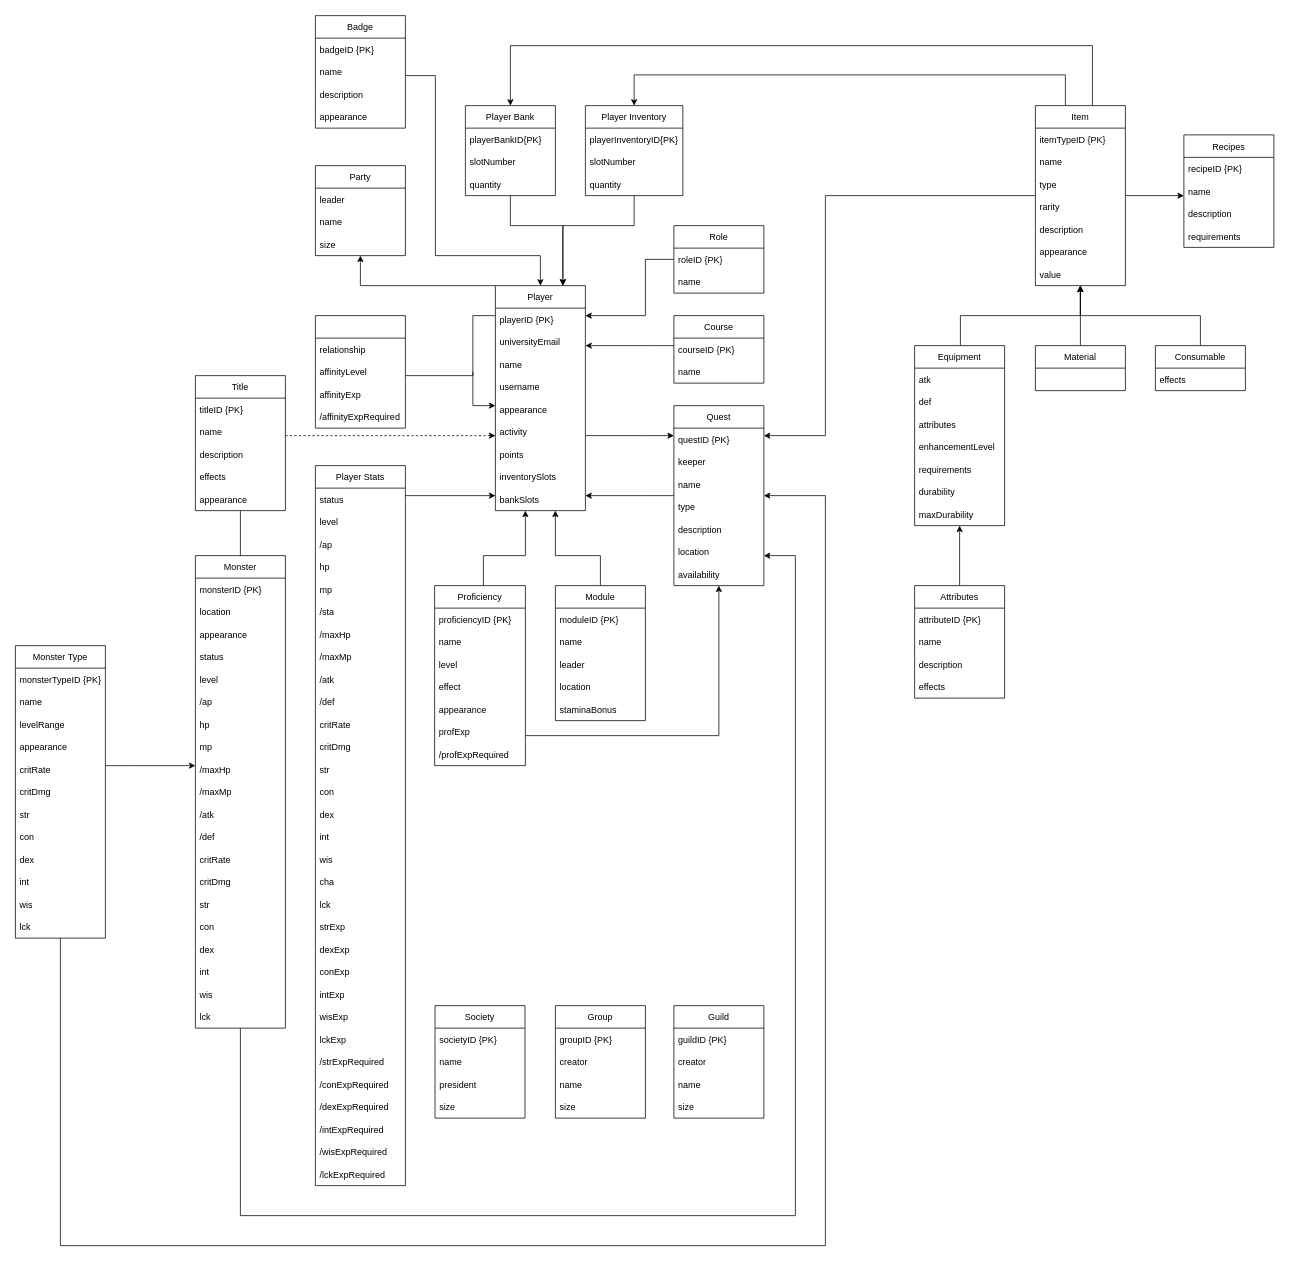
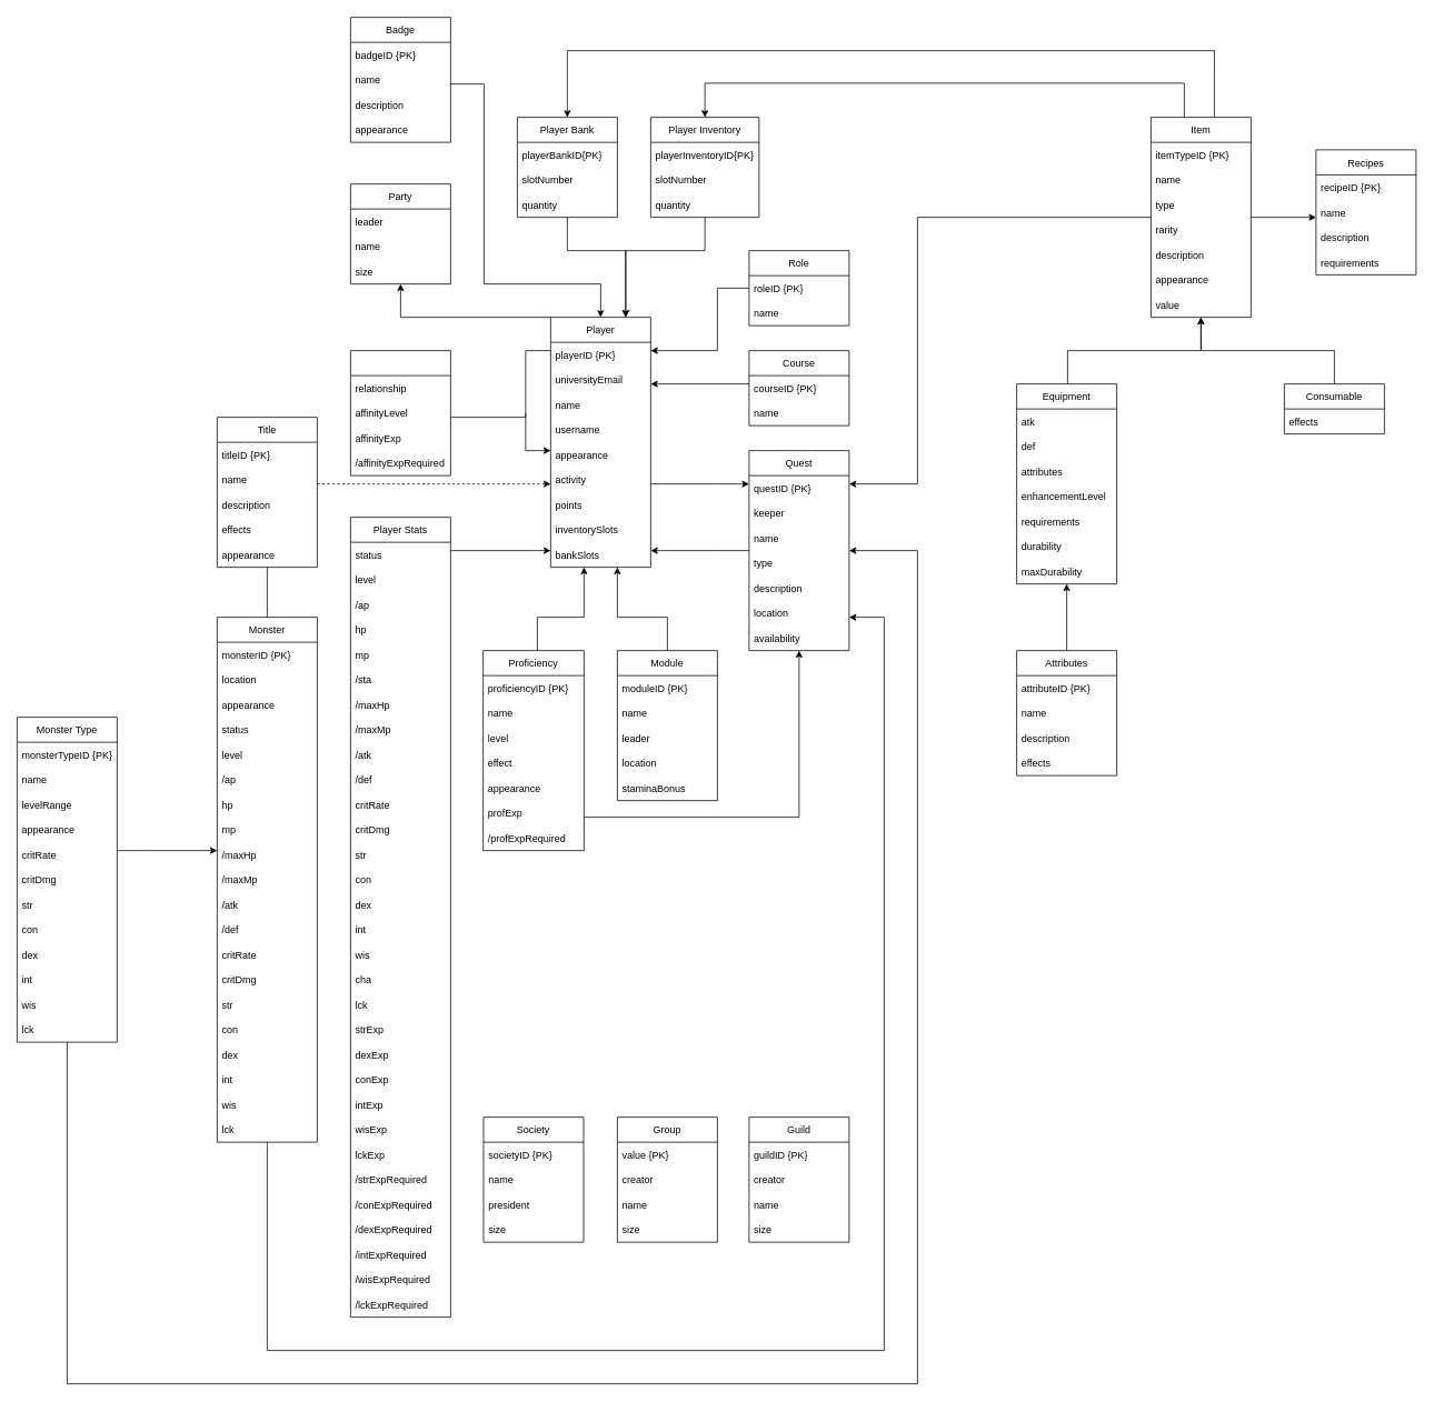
- <mxCell id="183" style="edgeStyle=orthogonalEdgeStyle;rounded=0;orthogonalLoop=1;jettySize=auto;html=1;endArrow=classic;endFill=1;strokeColor=default;" edge="1" parent="1" source="184" target="165"><mxGeometry relative="1" as="geometry" /></mxCell>
- <mxCell id="184" value="Material" style="swimlane;fontStyle=0;childLayout=stackLayout;horizontal=1;startSize=30;horizontalStack=0;resizeParent=1;resizeParentMax=0;resizeLast=0;collapsible=1;marginBottom=0;" vertex="1" parent="1"><mxGeometry x="1380" y="460" width="120" height="60" as="geometry" /></mxCell>
- <mxCell id="148" value="groupID {PK}" style="text;strokeColor=none;fillColor=none;align=left;verticalAlign=middle;spacingLeft=4;spacingRight=4;overflow=hidden;points=[[0,0.5],[1,0.5]];portConstraint=eastwest;rotatable=0;" vertex="1" parent="147"><mxGeometry y="30" width="120" height="30" as="geometry" /></mxCell>
+ <mxCell id="148" value="value {PK}" style="text;strokeColor=none;fillColor=none;align=left;verticalAlign=middle;spacingLeft=4;spacingRight=4;overflow=hidden;points=[[0,0.5],[1,0.5]];portConstraint=eastwest;rotatable=0;" vertex="1" parent="147"><mxGeometry y="30" width="120" height="30" as="geometry" /></mxCell>
